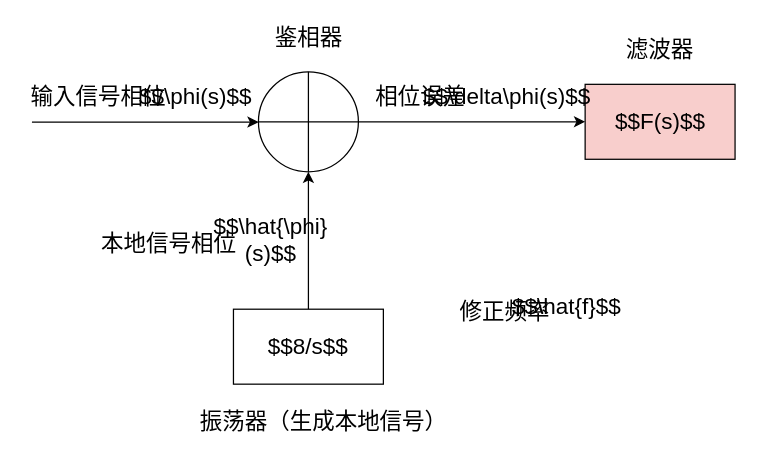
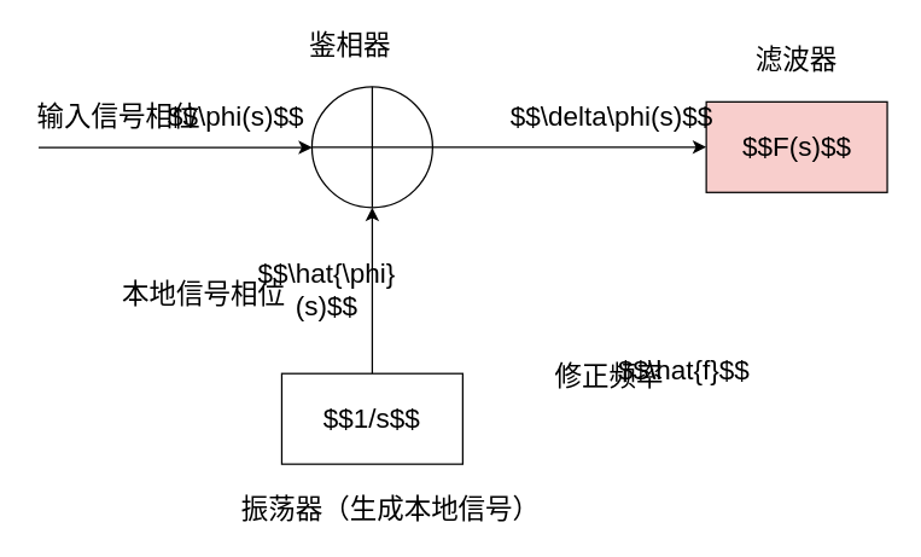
- <mxCell id="8" value="鉴相器" style="text;html=1;strokeColor=none;fillColor=none;align=center;verticalAlign=middle;whiteSpace=wrap;rounded=0;fontSize=18;" vertex="1" parent="1"><mxGeometry x="212.5" y="20" width="67" height="20" as="geometry" /></mxCell>
+ <mxCell id="8" value="鉴相器" style="text;html=1;strokeColor=none;fillColor=none;align=center;verticalAlign=middle;whiteSpace=wrap;rounded=0;fontSize=18;" vertex="1" parent="1"><mxGeometry x="197.5" y="20" width="67" height="20" as="geometry" /></mxCell>
- <mxCell id="14" value="相位误差" style="text;html=1;strokeColor=none;fillColor=none;align=center;verticalAlign=middle;whiteSpace=wrap;rounded=0;fontSize=18;" vertex="1" parent="1"><mxGeometry x="296" y="67" width="80" height="20" as="geometry" /></mxCell>
- <mxCell id="4" value="$$8/s$$" style="rounded=0;whiteSpace=wrap;html=1;fontSize=18;spacing=2;" vertex="1" parent="1"><mxGeometry x="186" y="247" width="120" height="60" as="geometry" /></mxCell>
+ <mxCell id="4" value="$$1/s$$" style="rounded=0;whiteSpace=wrap;html=1;fontSize=18;spacing=2;" vertex="1" parent="1"><mxGeometry x="186" y="247" width="120" height="60" as="geometry" /></mxCell>
